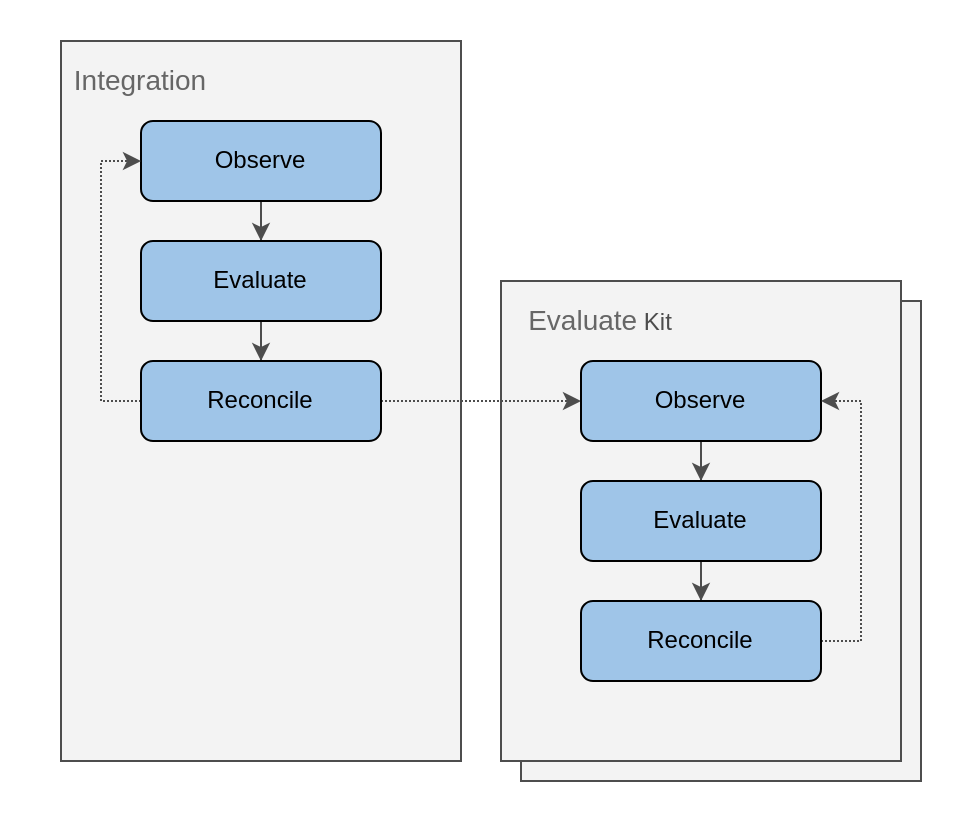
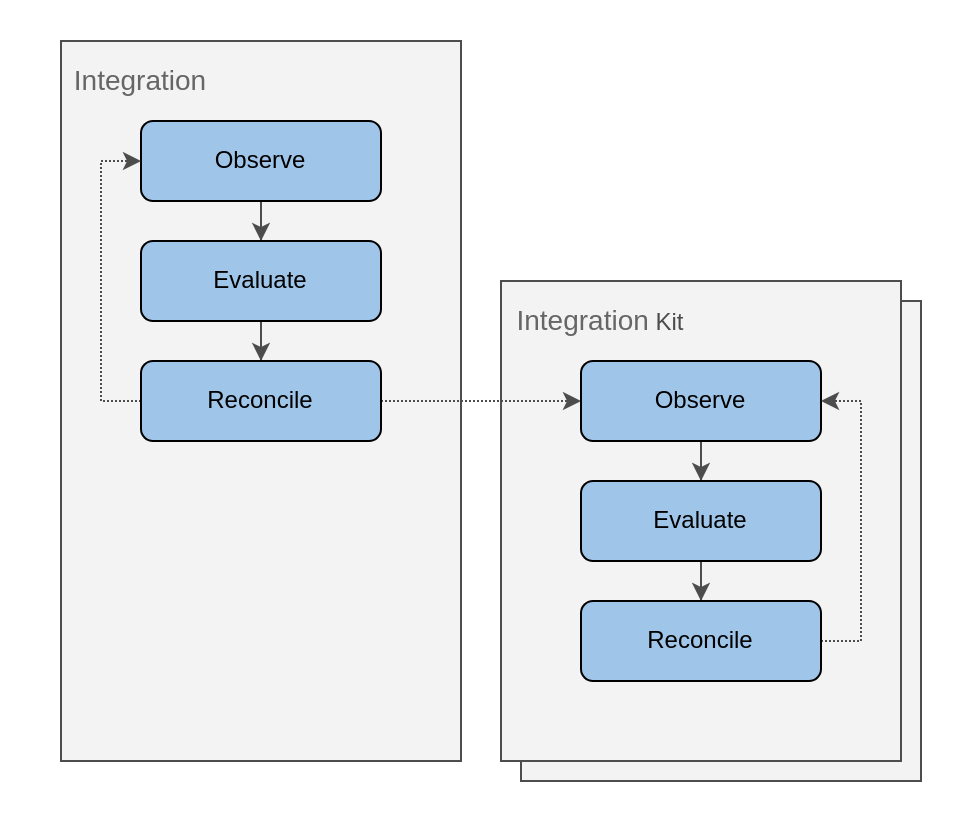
- <mxCell id="19" value="&lt;font style=&quot;font-size: 14px&quot; color=&quot;#666666&quot;&gt;Evaluate&lt;/font&gt; &lt;font color=&quot;#4D4D4D&quot;&gt;Kit&lt;/font&gt;" style="text;html=1;strokeColor=none;fillColor=none;align=center;verticalAlign=middle;whiteSpace=wrap;rounded=0;" vertex="1" parent="1"><mxGeometry x="250" y="150" width="100" height="20" as="geometry" /></mxCell>
+ <mxCell id="19" value="&lt;font style=&quot;font-size: 14px&quot; color=&quot;#666666&quot;&gt;Integration&lt;/font&gt; &lt;font color=&quot;#4D4D4D&quot;&gt;Kit&lt;/font&gt;" style="text;html=1;strokeColor=none;fillColor=none;align=center;verticalAlign=middle;whiteSpace=wrap;rounded=0;" vertex="1" parent="1"><mxGeometry x="250" y="150" width="100" height="20" as="geometry" /></mxCell>
